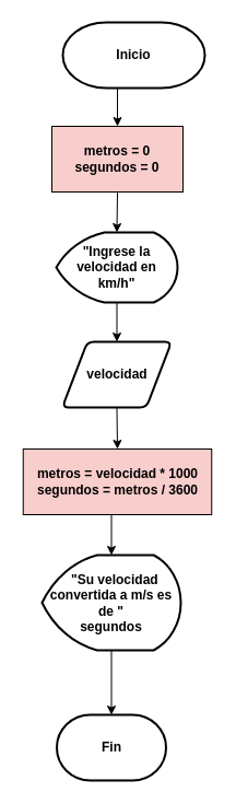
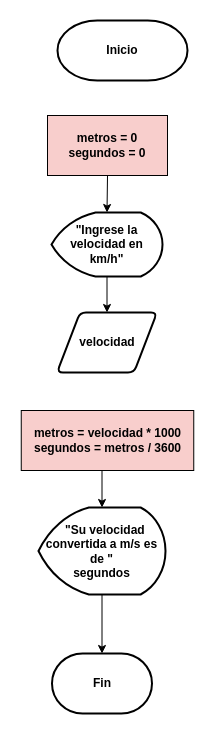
- <mxCell id="5" style="edgeStyle=orthogonalEdgeStyle;rounded=0;orthogonalLoop=1;jettySize=auto;html=1;exitX=0.5;exitY=1;exitDx=0;exitDy=0;exitPerimeter=0;entryX=0.5;entryY=0;entryDx=0;entryDy=0;" edge="1" parent="1" source="6" target="3"><mxGeometry relative="1" as="geometry" /></mxCell>
- <mxCell id="10" style="edgeStyle=orthogonalEdgeStyle;rounded=0;orthogonalLoop=1;jettySize=auto;html=1;exitX=0.5;exitY=1;exitDx=0;exitDy=0;entryX=0.5;entryY=0;entryDx=0;entryDy=0;" edge="1" parent="1" source="11" target="2"><mxGeometry relative="1" as="geometry" /></mxCell>
